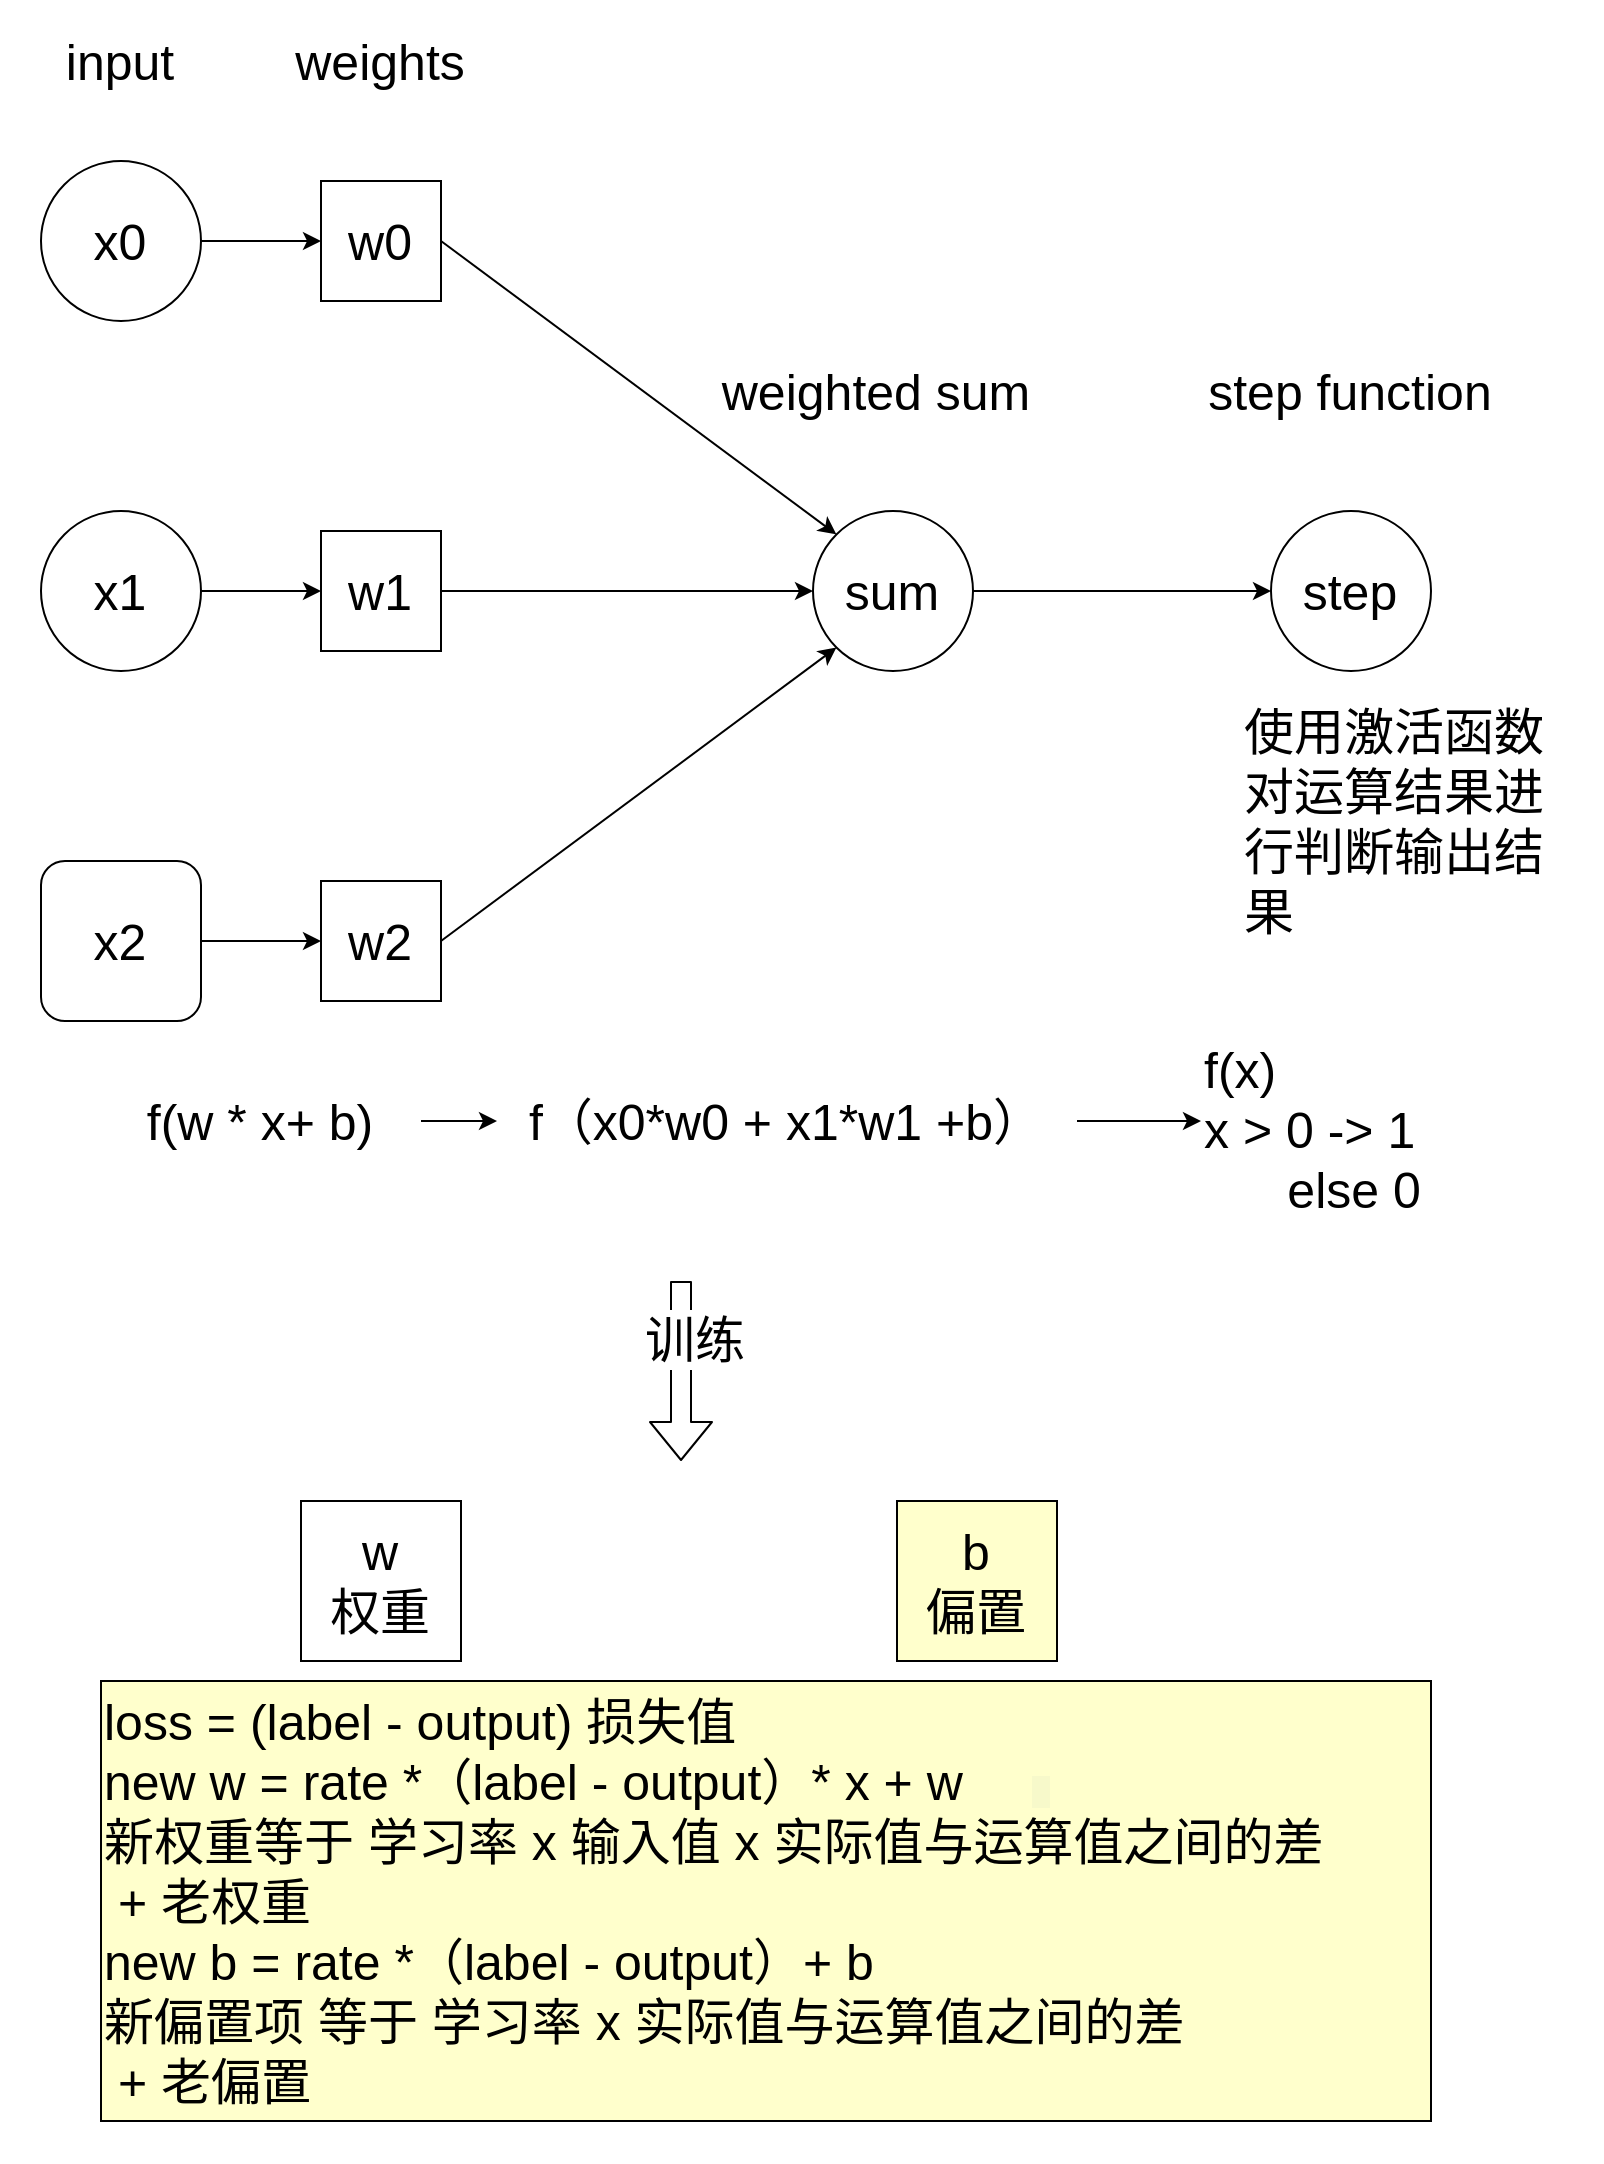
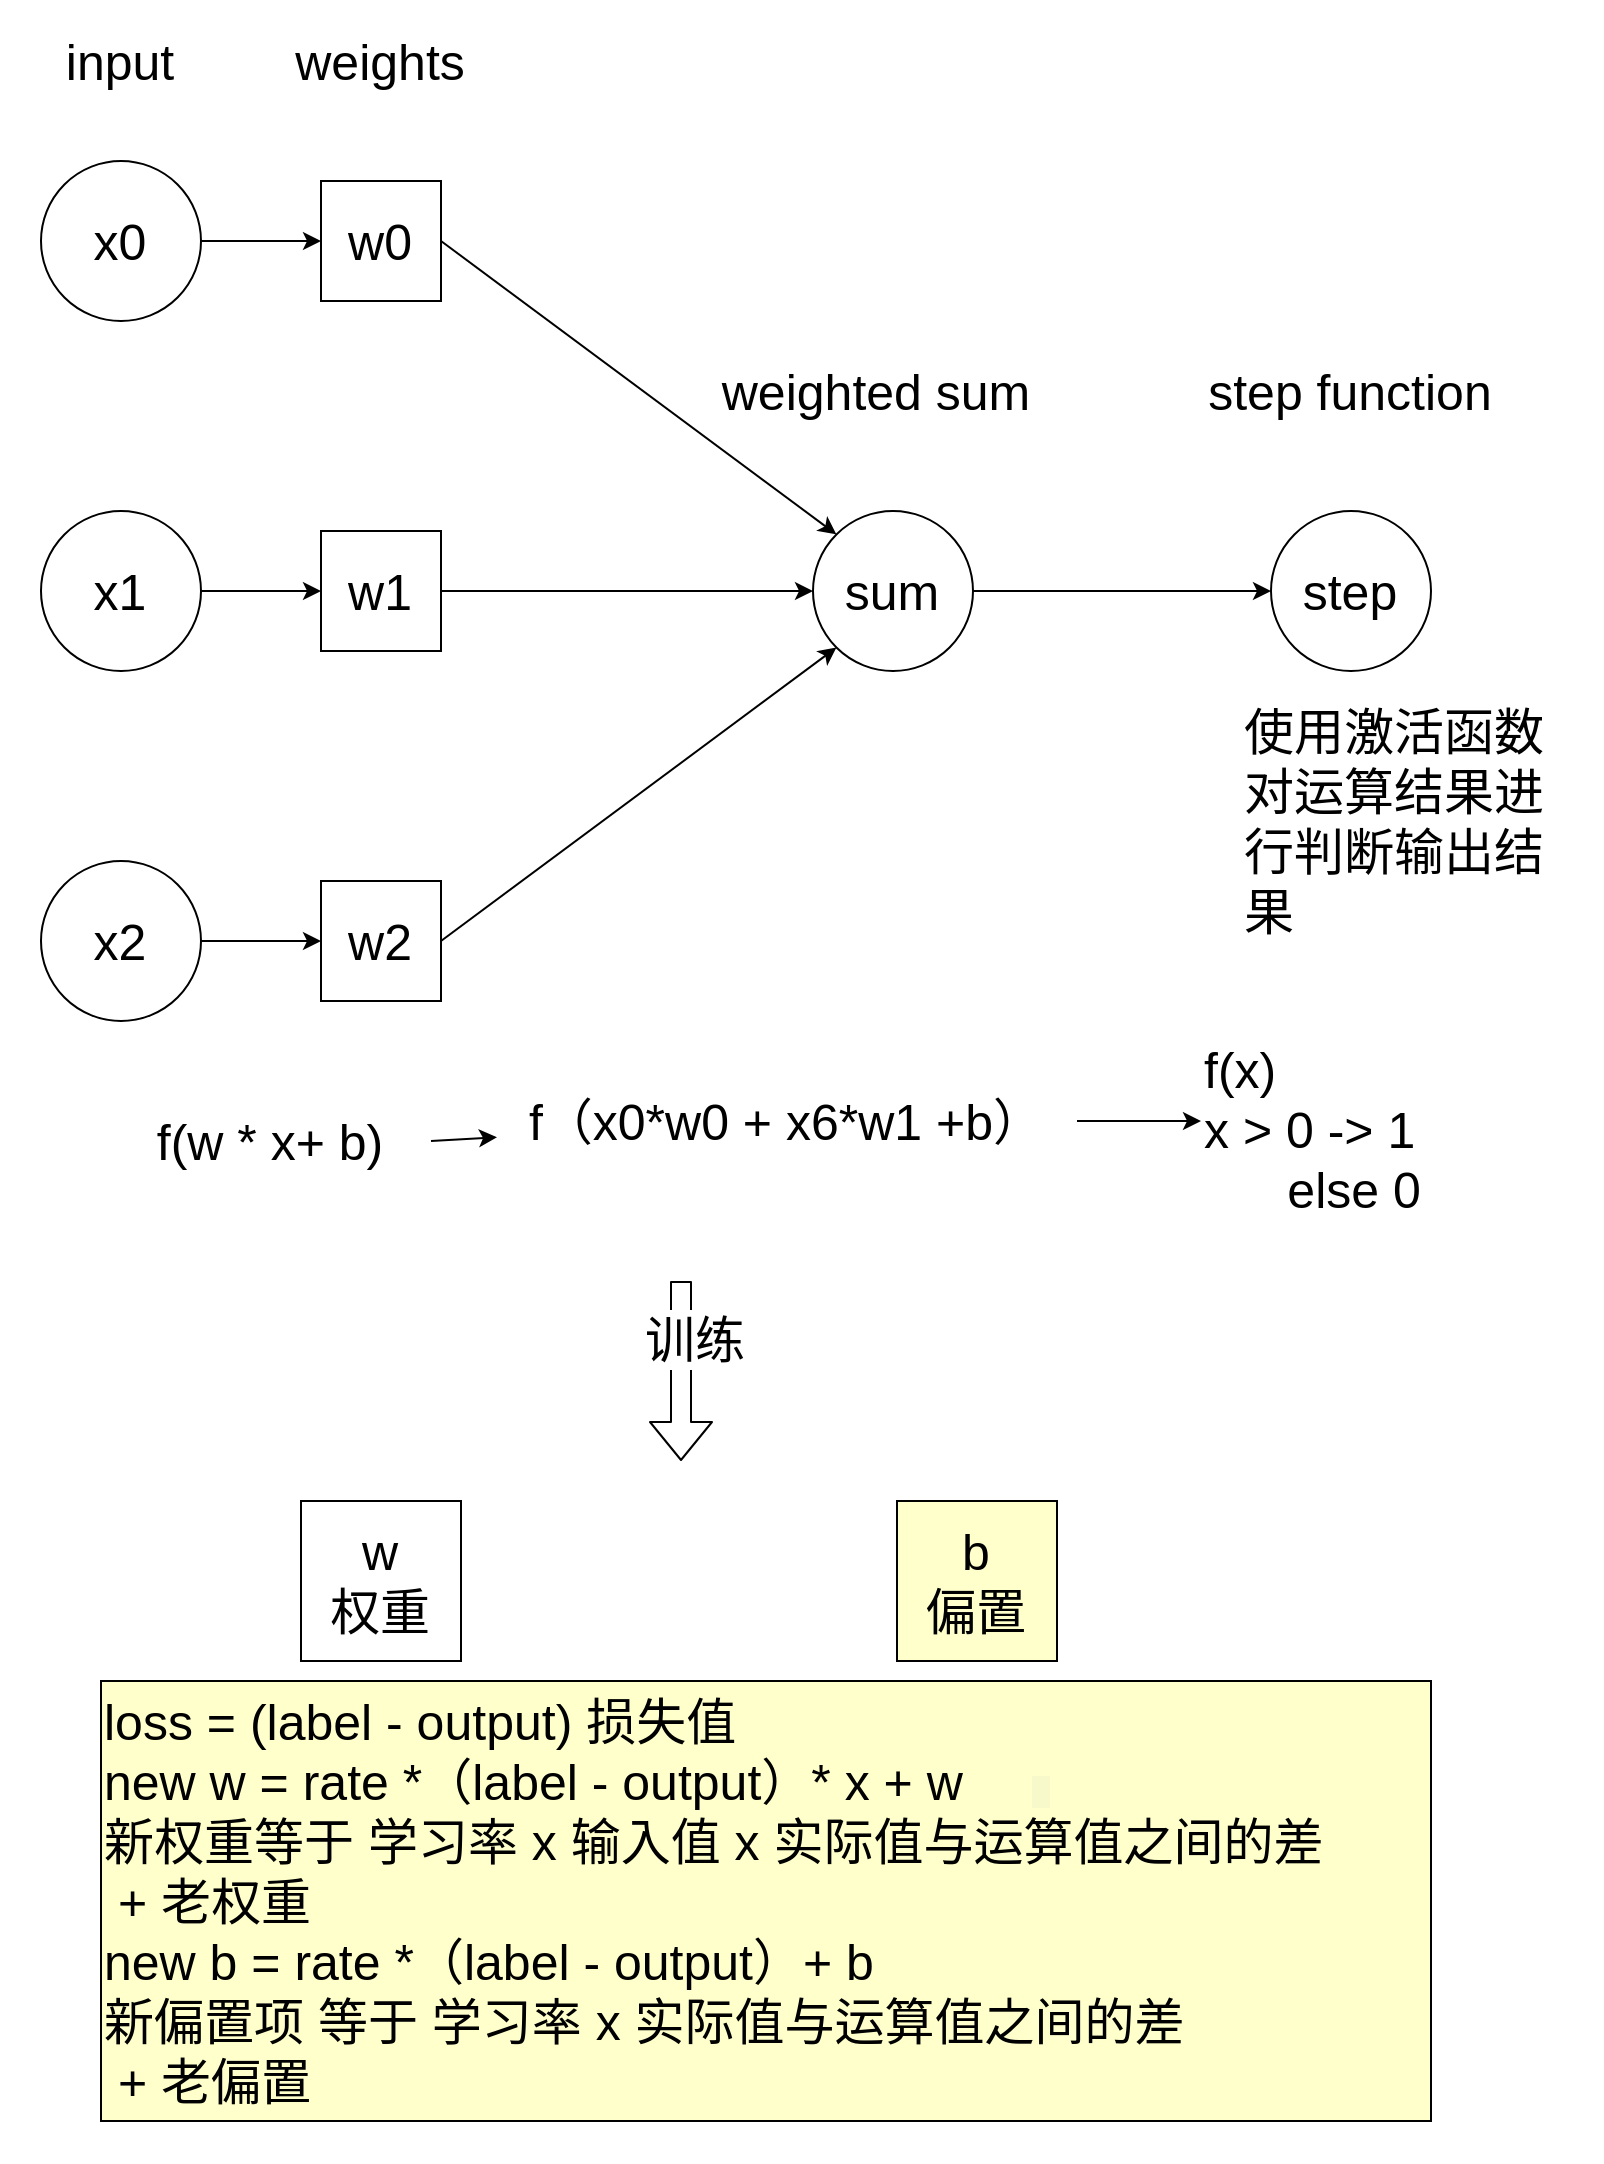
- <mxCell id="6" value="x2" style="whiteSpace=wrap;html=1;aspect=fixed;fontSize=25;rounded=1;" parent="1" vertex="1"><mxGeometry x="20" y="430" width="80" height="80" as="geometry" /></mxCell>
+ <mxCell id="6" value="x2" style="ellipse;whiteSpace=wrap;html=1;aspect=fixed;fontSize=25;" parent="1" vertex="1"><mxGeometry x="20" y="430" width="80" height="80" as="geometry" /></mxCell>
- <mxCell id="22" value="f(w * x+ b)" style="text;html=1;strokeColor=none;fillColor=none;align=center;verticalAlign=middle;whiteSpace=wrap;rounded=0;fontSize=25;" parent="1" vertex="1"><mxGeometry x="50" y="550" width="160" height="20" as="geometry" /></mxCell>
+ <mxCell id="22" value="f(w * x+ b)" style="text;html=1;strokeColor=none;fillColor=none;align=center;verticalAlign=middle;whiteSpace=wrap;rounded=0;fontSize=25;" parent="1" vertex="1"><mxGeometry x="55" y="560" width="160" height="20" as="geometry" /></mxCell>
- <mxCell id="25" value="f（x0*w0 + x1*w1 +b）" style="text;html=1;strokeColor=none;fillColor=none;align=center;verticalAlign=middle;whiteSpace=wrap;rounded=0;fontSize=25;" parent="1" vertex="1"><mxGeometry x="248" y="550" width="290" height="20" as="geometry" /></mxCell>
+ <mxCell id="25" value="f（x0*w0 + x6*w1 +b）" style="text;html=1;strokeColor=none;fillColor=none;align=center;verticalAlign=middle;whiteSpace=wrap;rounded=0;fontSize=25;" parent="1" vertex="1"><mxGeometry x="248" y="550" width="290" height="20" as="geometry" /></mxCell>
